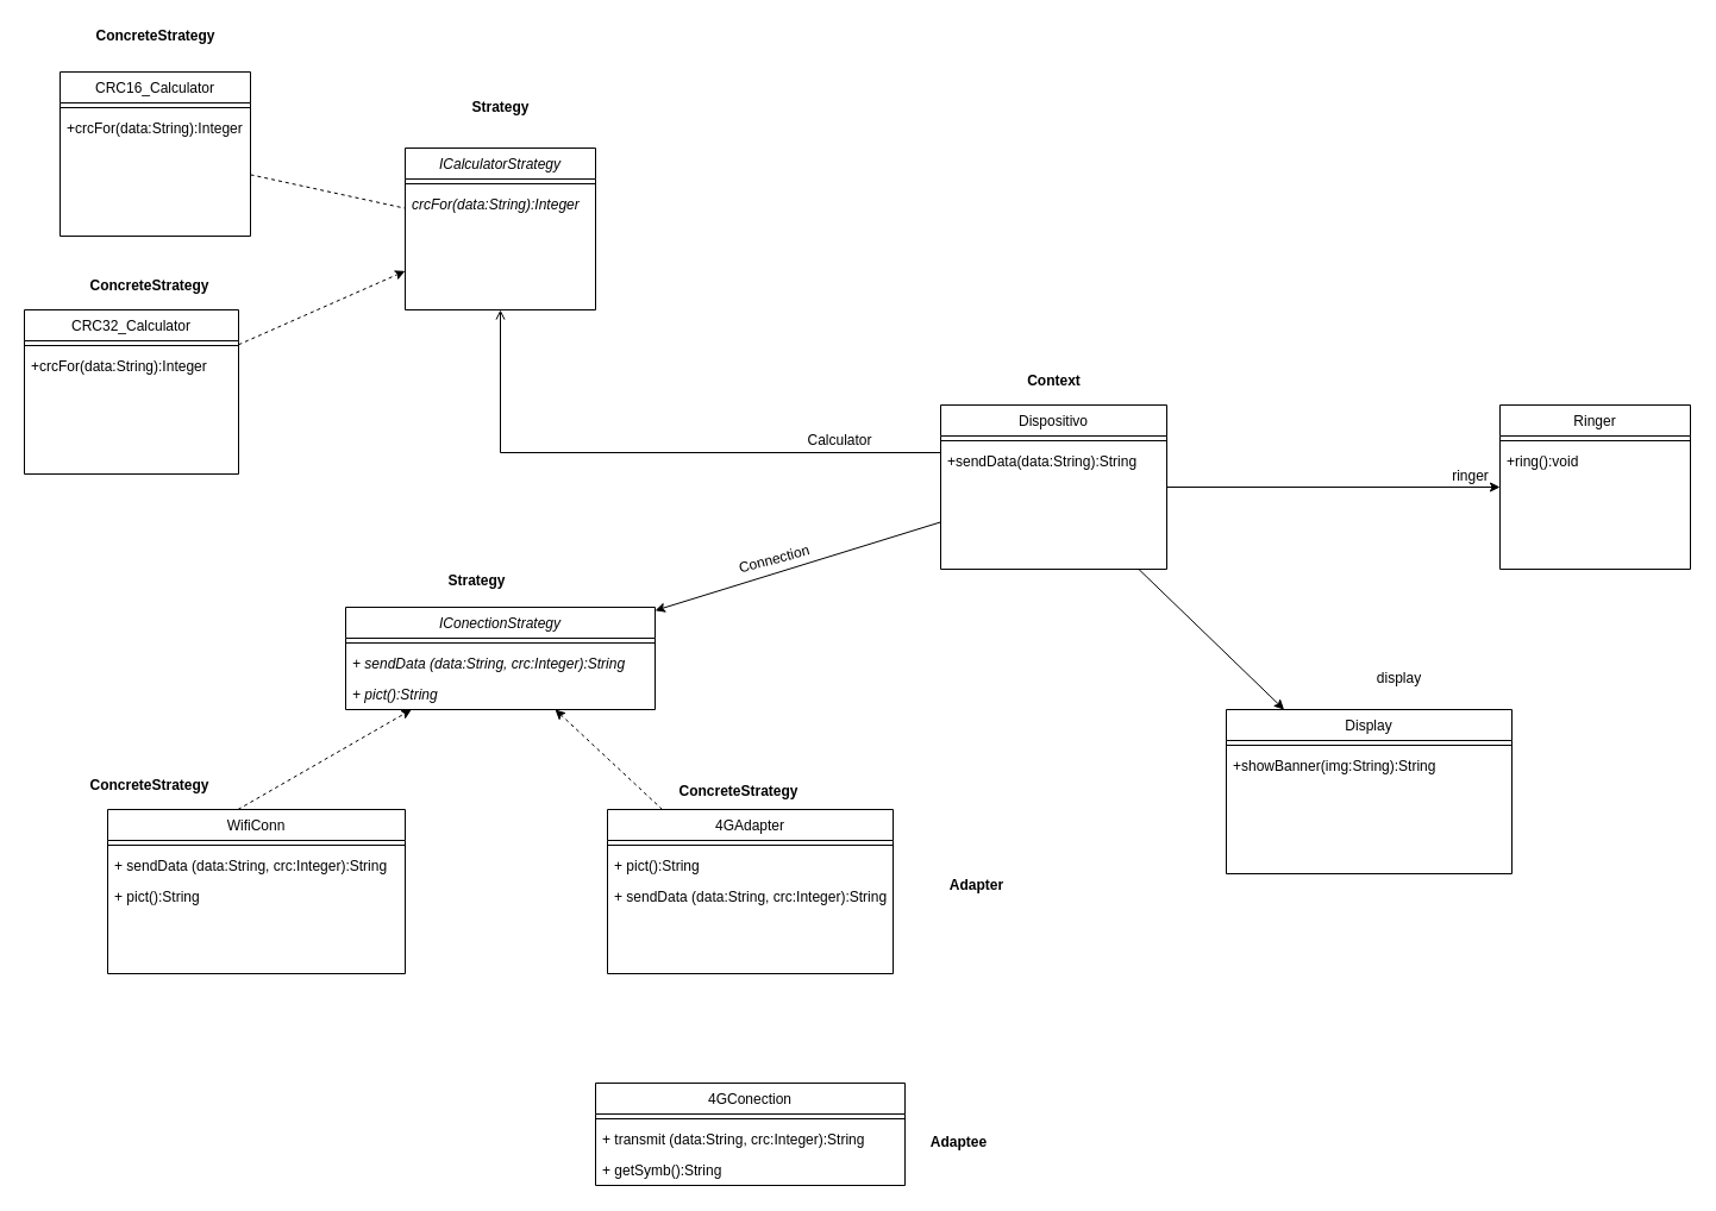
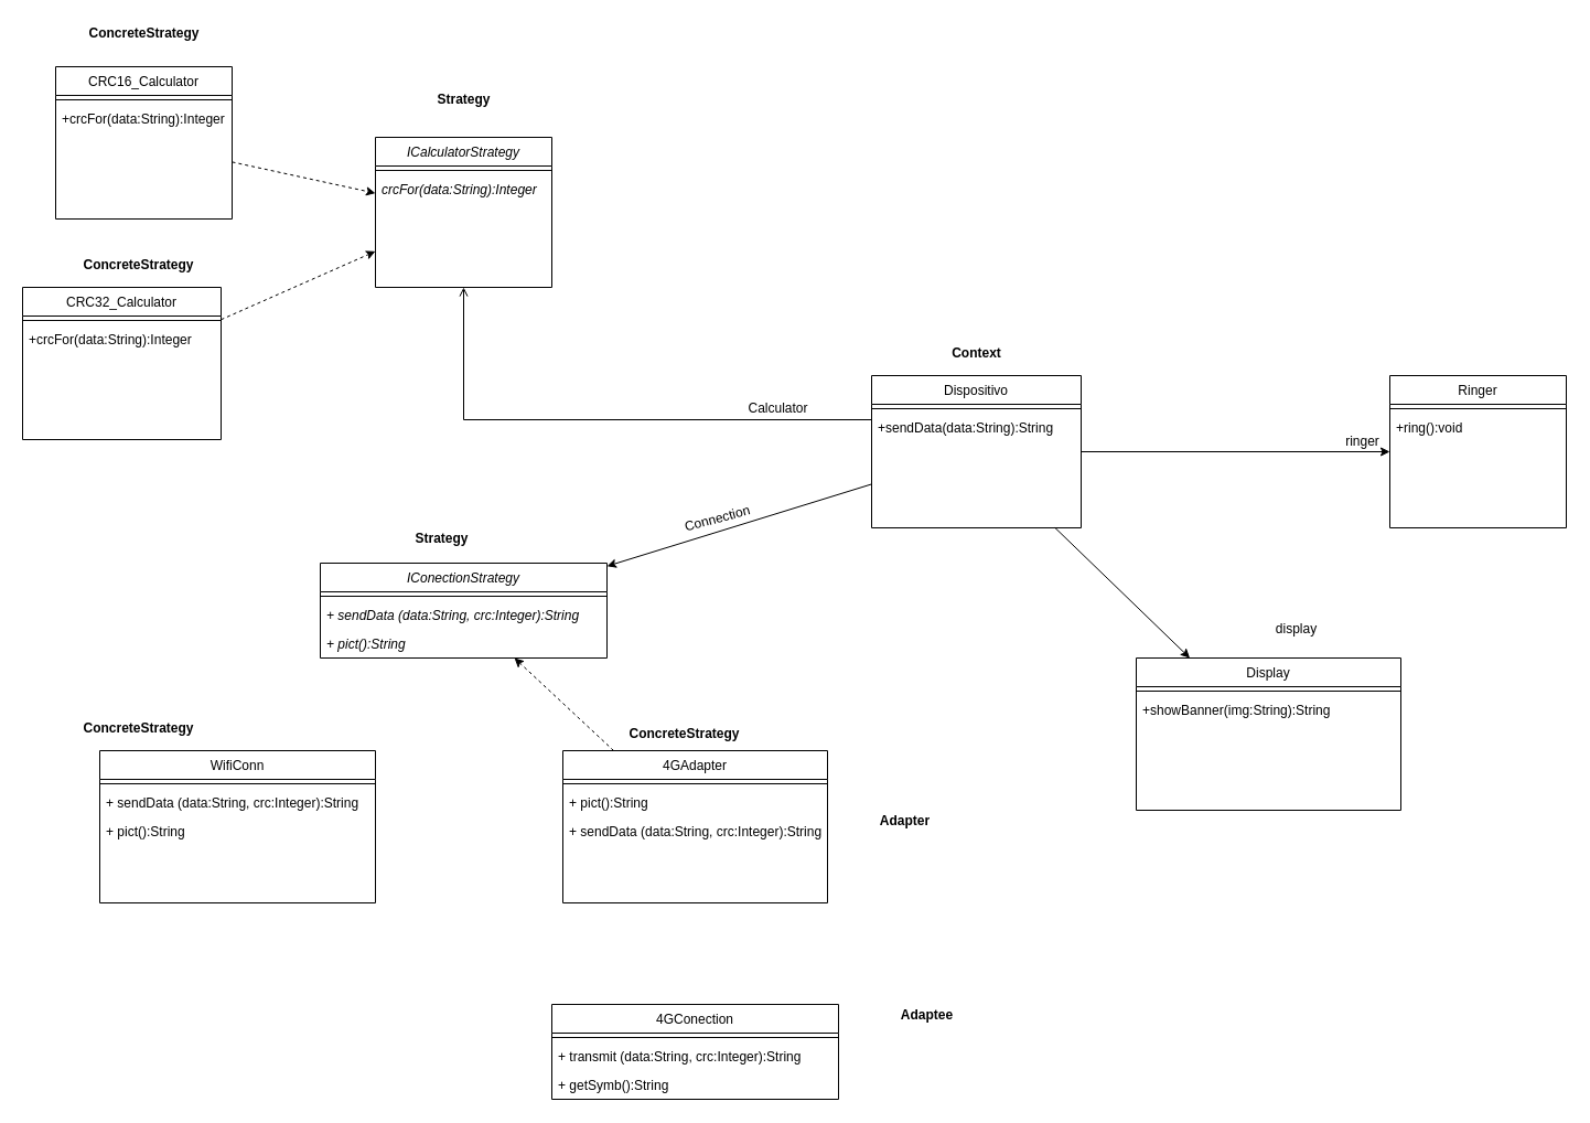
- <mxCell id="28" value="" style="endArrow=none;html=1;rounded=0;dashed=1;" parent="1" source="25" target="13" edge="1"><mxGeometry width="50" height="50" relative="1" as="geometry"><mxPoint x="1270" y="-126" as="sourcePoint" /><mxPoint x="700.39" y="-40" as="targetPoint" /></mxGeometry></mxCell>
+ <mxCell id="28" value="" style="endArrow=classic;html=1;rounded=0;dashed=1;" parent="1" source="25" target="13" edge="1"><mxGeometry width="50" height="50" relative="1" as="geometry"><mxPoint x="1270" y="-126" as="sourcePoint" /><mxPoint x="700.39" y="-40" as="targetPoint" /></mxGeometry></mxCell>
- <mxCell id="23" value="" style="endArrow=classic;html=1;rounded=0;exitX=0.438;exitY=0;exitDx=0;exitDy=0;exitPerimeter=0;dashed=1;" parent="1" source="5" target="17" edge="1"><mxGeometry width="50" height="50" relative="1" as="geometry"><mxPoint x="1050" y="460" as="sourcePoint" /><mxPoint x="1100" y="410" as="targetPoint" /></mxGeometry></mxCell>
- <mxCell id="56" value="Adaptee" style="text;html=1;align=center;verticalAlign=middle;resizable=0;points=[];autosize=1;strokeColor=none;fillColor=none;fontStyle=1" vertex="1" parent="1"><mxGeometry x="775" y="950" width="60" height="20" as="geometry" /></mxCell>
+ <mxCell id="56" value="Adaptee" style="text;html=1;align=center;verticalAlign=middle;resizable=0;points=[];autosize=1;strokeColor=none;fillColor=none;fontStyle=1" vertex="1" parent="1"><mxGeometry x="810" y="910" width="60" height="20" as="geometry" /></mxCell>
